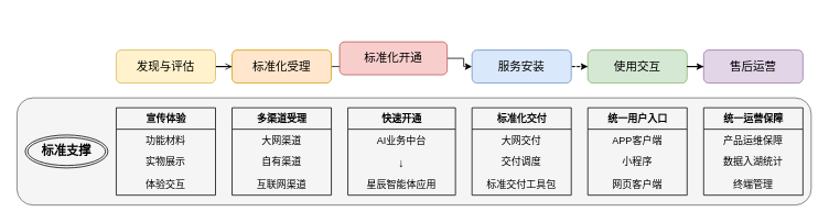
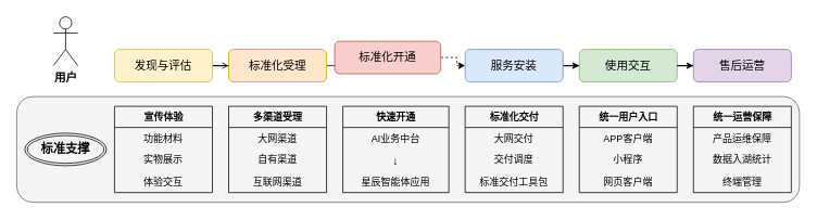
+ <mxCell id="3" value="&lt;font style=&quot;font-size: 14px;&quot;&gt;&lt;b&gt;用户&lt;/b&gt;&lt;/font&gt;" style="shape=umlActor;verticalLabelPosition=bottom;verticalAlign=top;html=1;outlineConnect=0;" parent="1" vertex="1"><mxGeometry x="65" y="20" width="30" height="60" as="geometry" /></mxCell>
- <mxCell id="27" value="" style="edgeStyle=orthogonalEdgeStyle;rounded=0;orthogonalLoop=1;jettySize=auto;html=1;fontFamily=Helvetica;fontSize=12;fontColor=default;" parent="1" source="28" target="13" edge="1"><mxGeometry relative="1" as="geometry" /></mxCell>
+ <mxCell id="27" value="" style="edgeStyle=orthogonalEdgeStyle;rounded=0;orthogonalLoop=1;jettySize=auto;html=1;fontFamily=Helvetica;fontSize=12;fontColor=default;dashed=1;" parent="1" source="28" target="13" edge="1"><mxGeometry relative="1" as="geometry" /></mxCell>
- <mxCell id="12" value="" style="edgeStyle=orthogonalEdgeStyle;rounded=0;orthogonalLoop=1;jettySize=auto;html=1;fontFamily=Helvetica;fontSize=12;fontColor=default;dashed=1;" parent="1" source="13" target="14" edge="1"><mxGeometry relative="1" as="geometry" /></mxCell>
+ <mxCell id="12" value="" style="edgeStyle=orthogonalEdgeStyle;rounded=0;orthogonalLoop=1;jettySize=auto;html=1;fontFamily=Helvetica;fontSize=12;fontColor=default;" parent="1" source="13" target="14" edge="1"><mxGeometry relative="1" as="geometry" /></mxCell>
